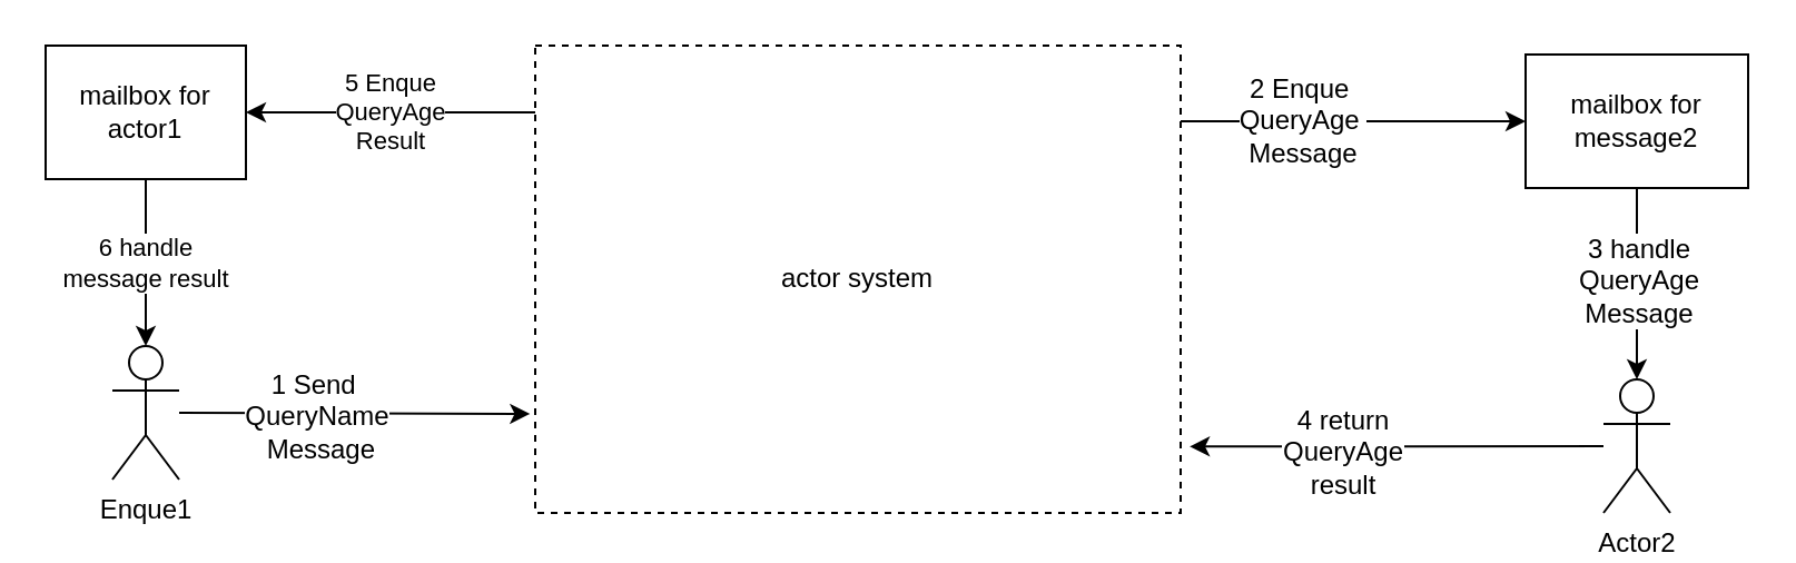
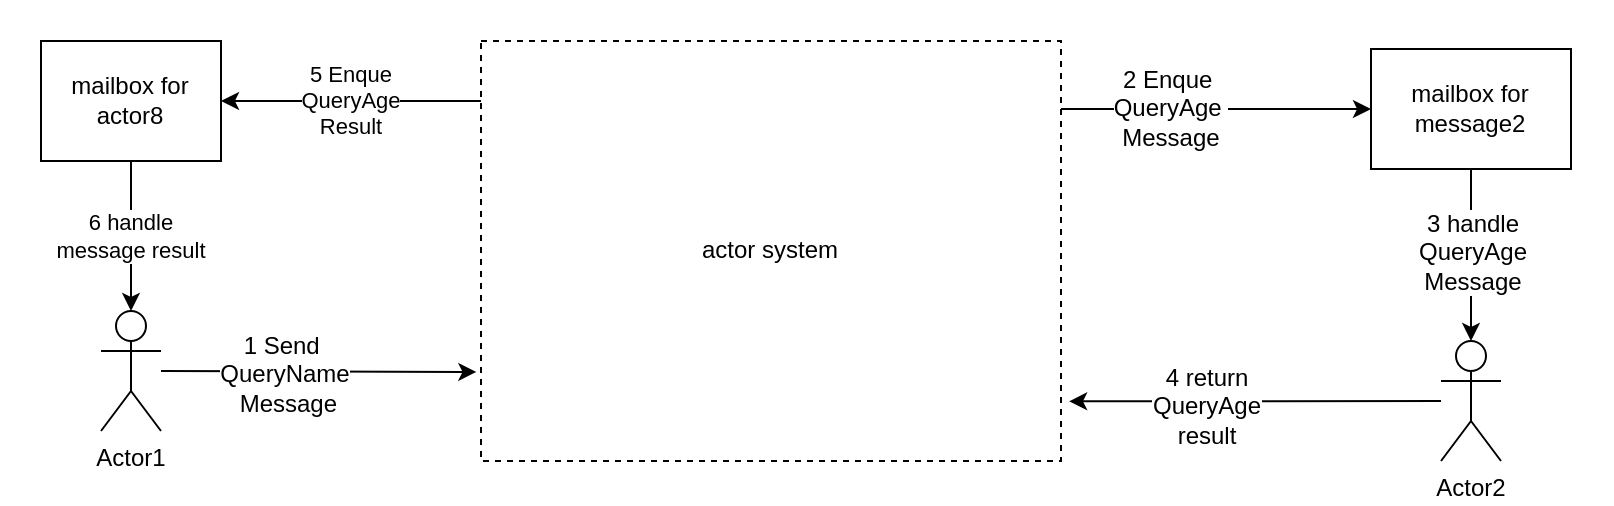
- <mxCell id="13" value="mailbox for actor1" parent="1" style="rounded=0;whiteSpace=wrap;html=1;" vertex="1"><mxGeometry as="geometry" height="60" width="90" y="20" x="20" /></mxCell>
+ <mxCell id="13" value="mailbox for actor8" parent="1" style="rounded=0;whiteSpace=wrap;html=1;" vertex="1"><mxGeometry as="geometry" height="60" width="90" y="20" x="20" /></mxCell>
- <mxCell id="4" value="Enque1" parent="1" style="shape=umlActor;verticalLabelPosition=bottom;labelBackgroundColor=#ffffff;verticalAlign=top;html=1;outlineConnect=0;" vertex="1"><mxGeometry as="geometry" height="60" width="30" y="155" x="50" /></mxCell>
+ <mxCell id="4" value="Actor1" parent="1" style="shape=umlActor;verticalLabelPosition=bottom;labelBackgroundColor=#ffffff;verticalAlign=top;html=1;outlineConnect=0;" vertex="1"><mxGeometry as="geometry" height="60" width="30" y="155" x="50" /></mxCell>
